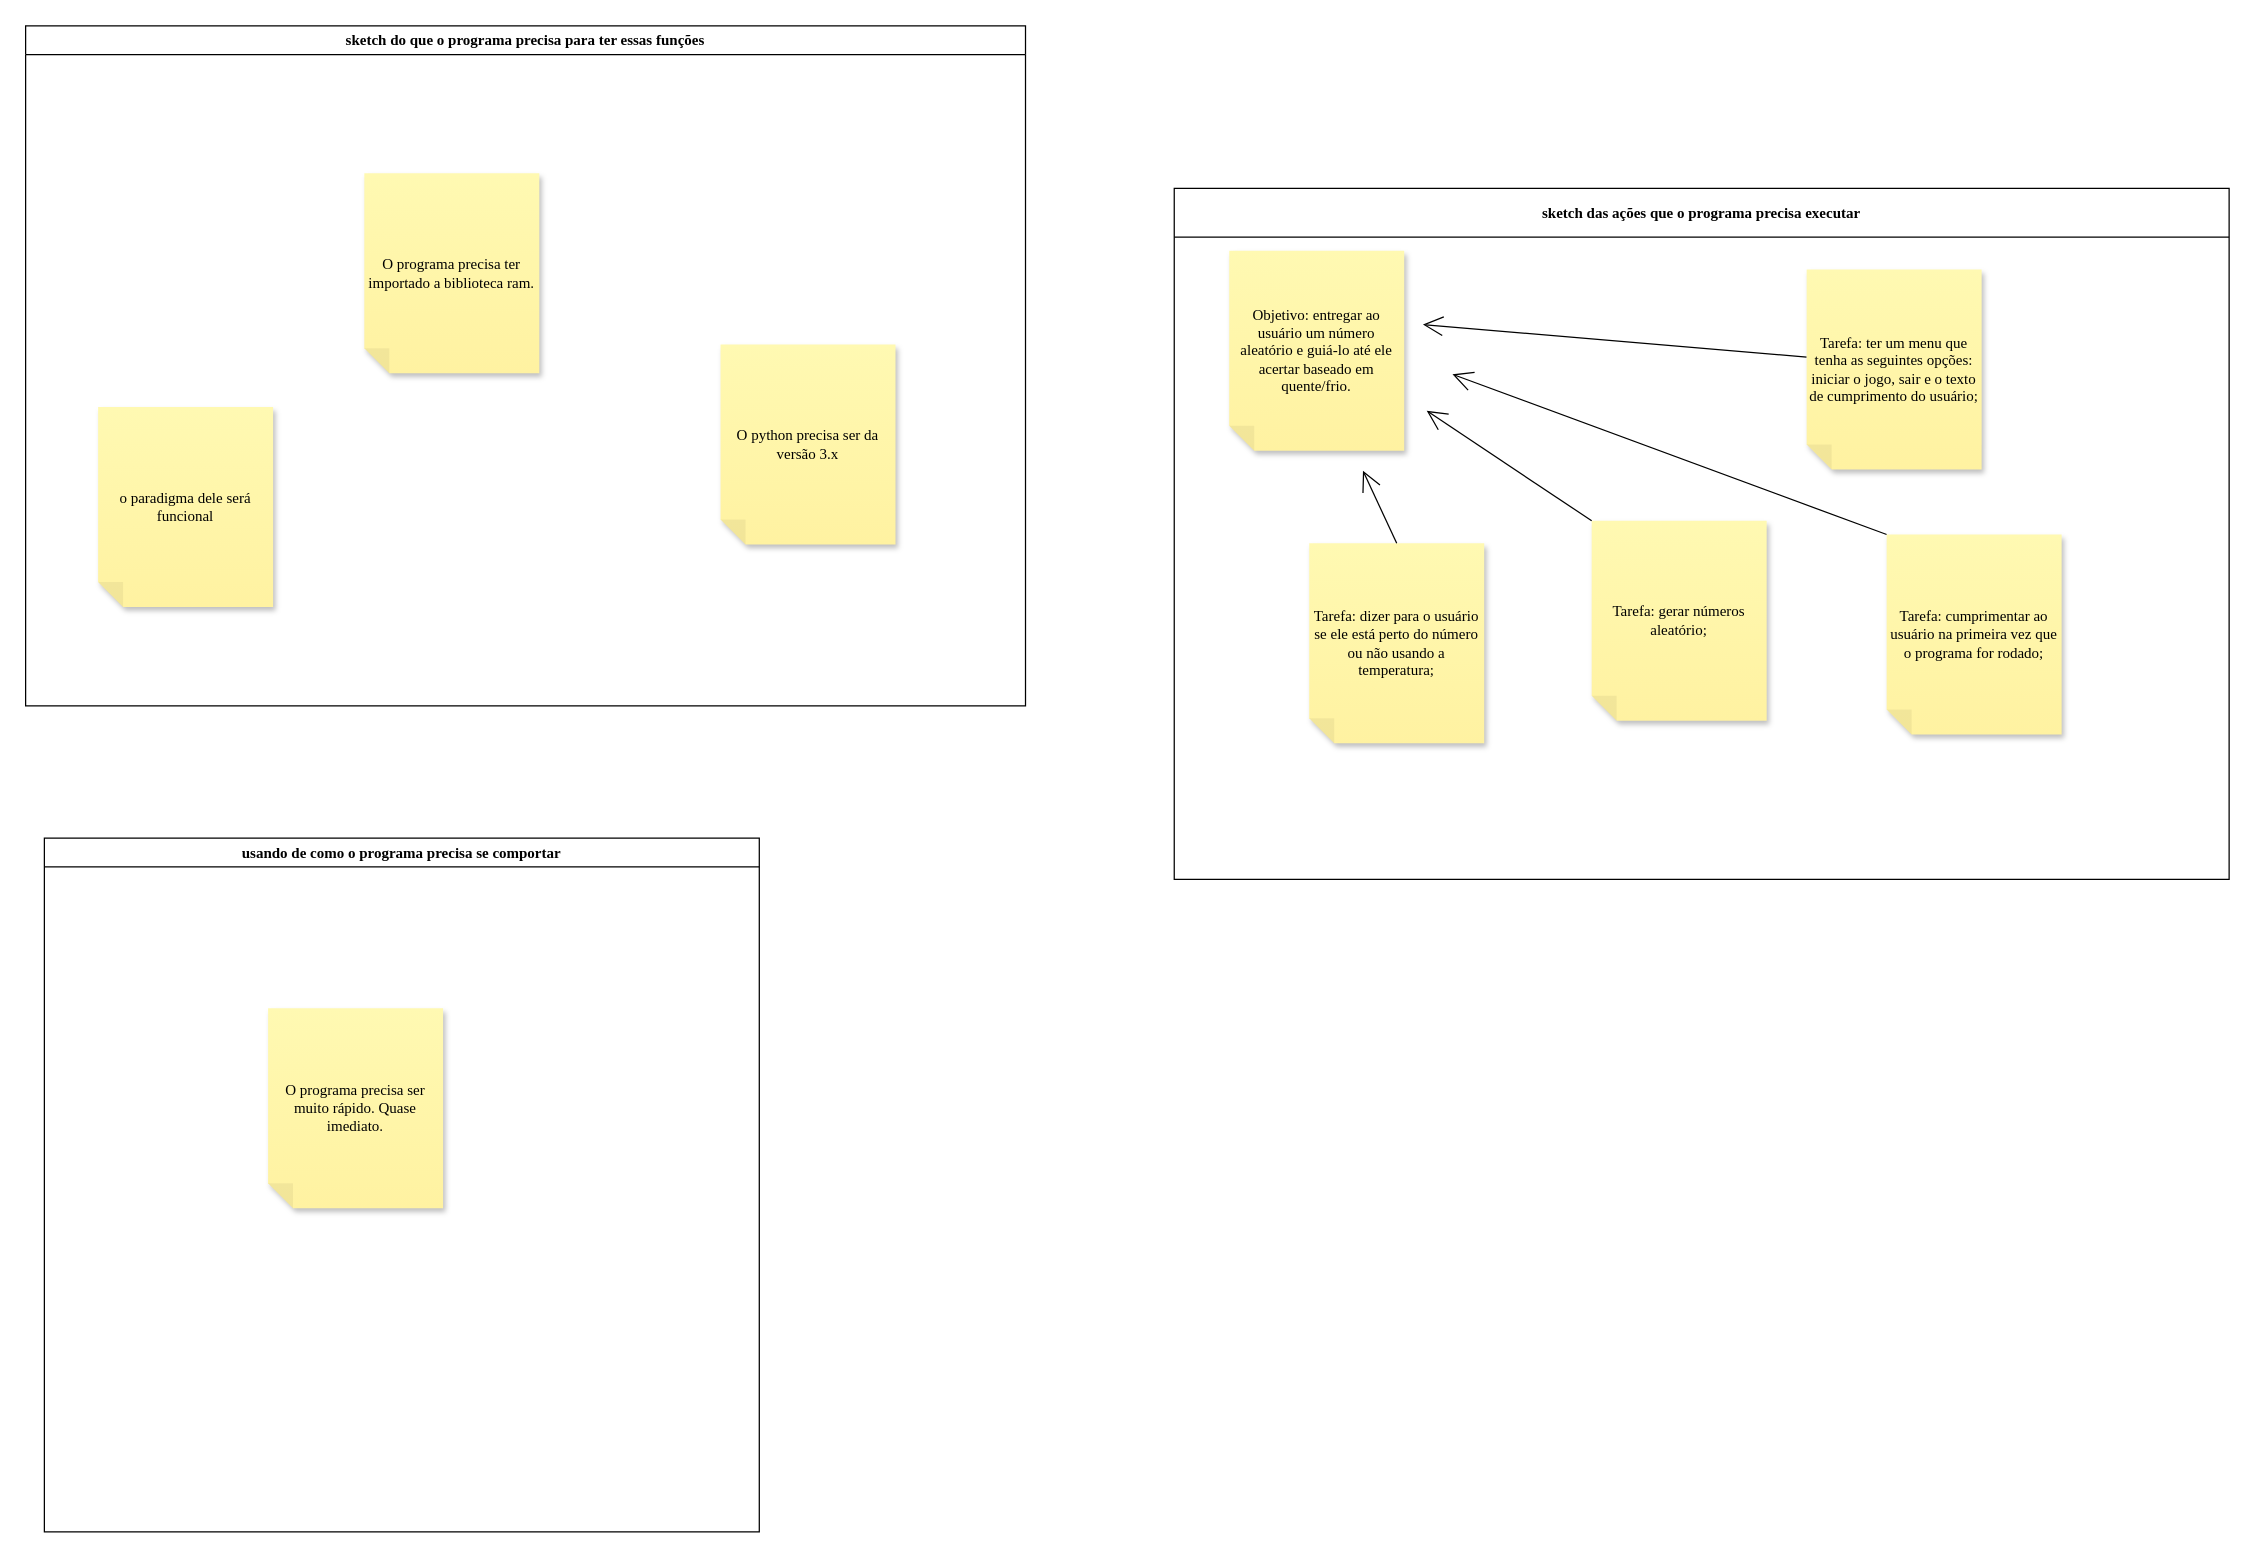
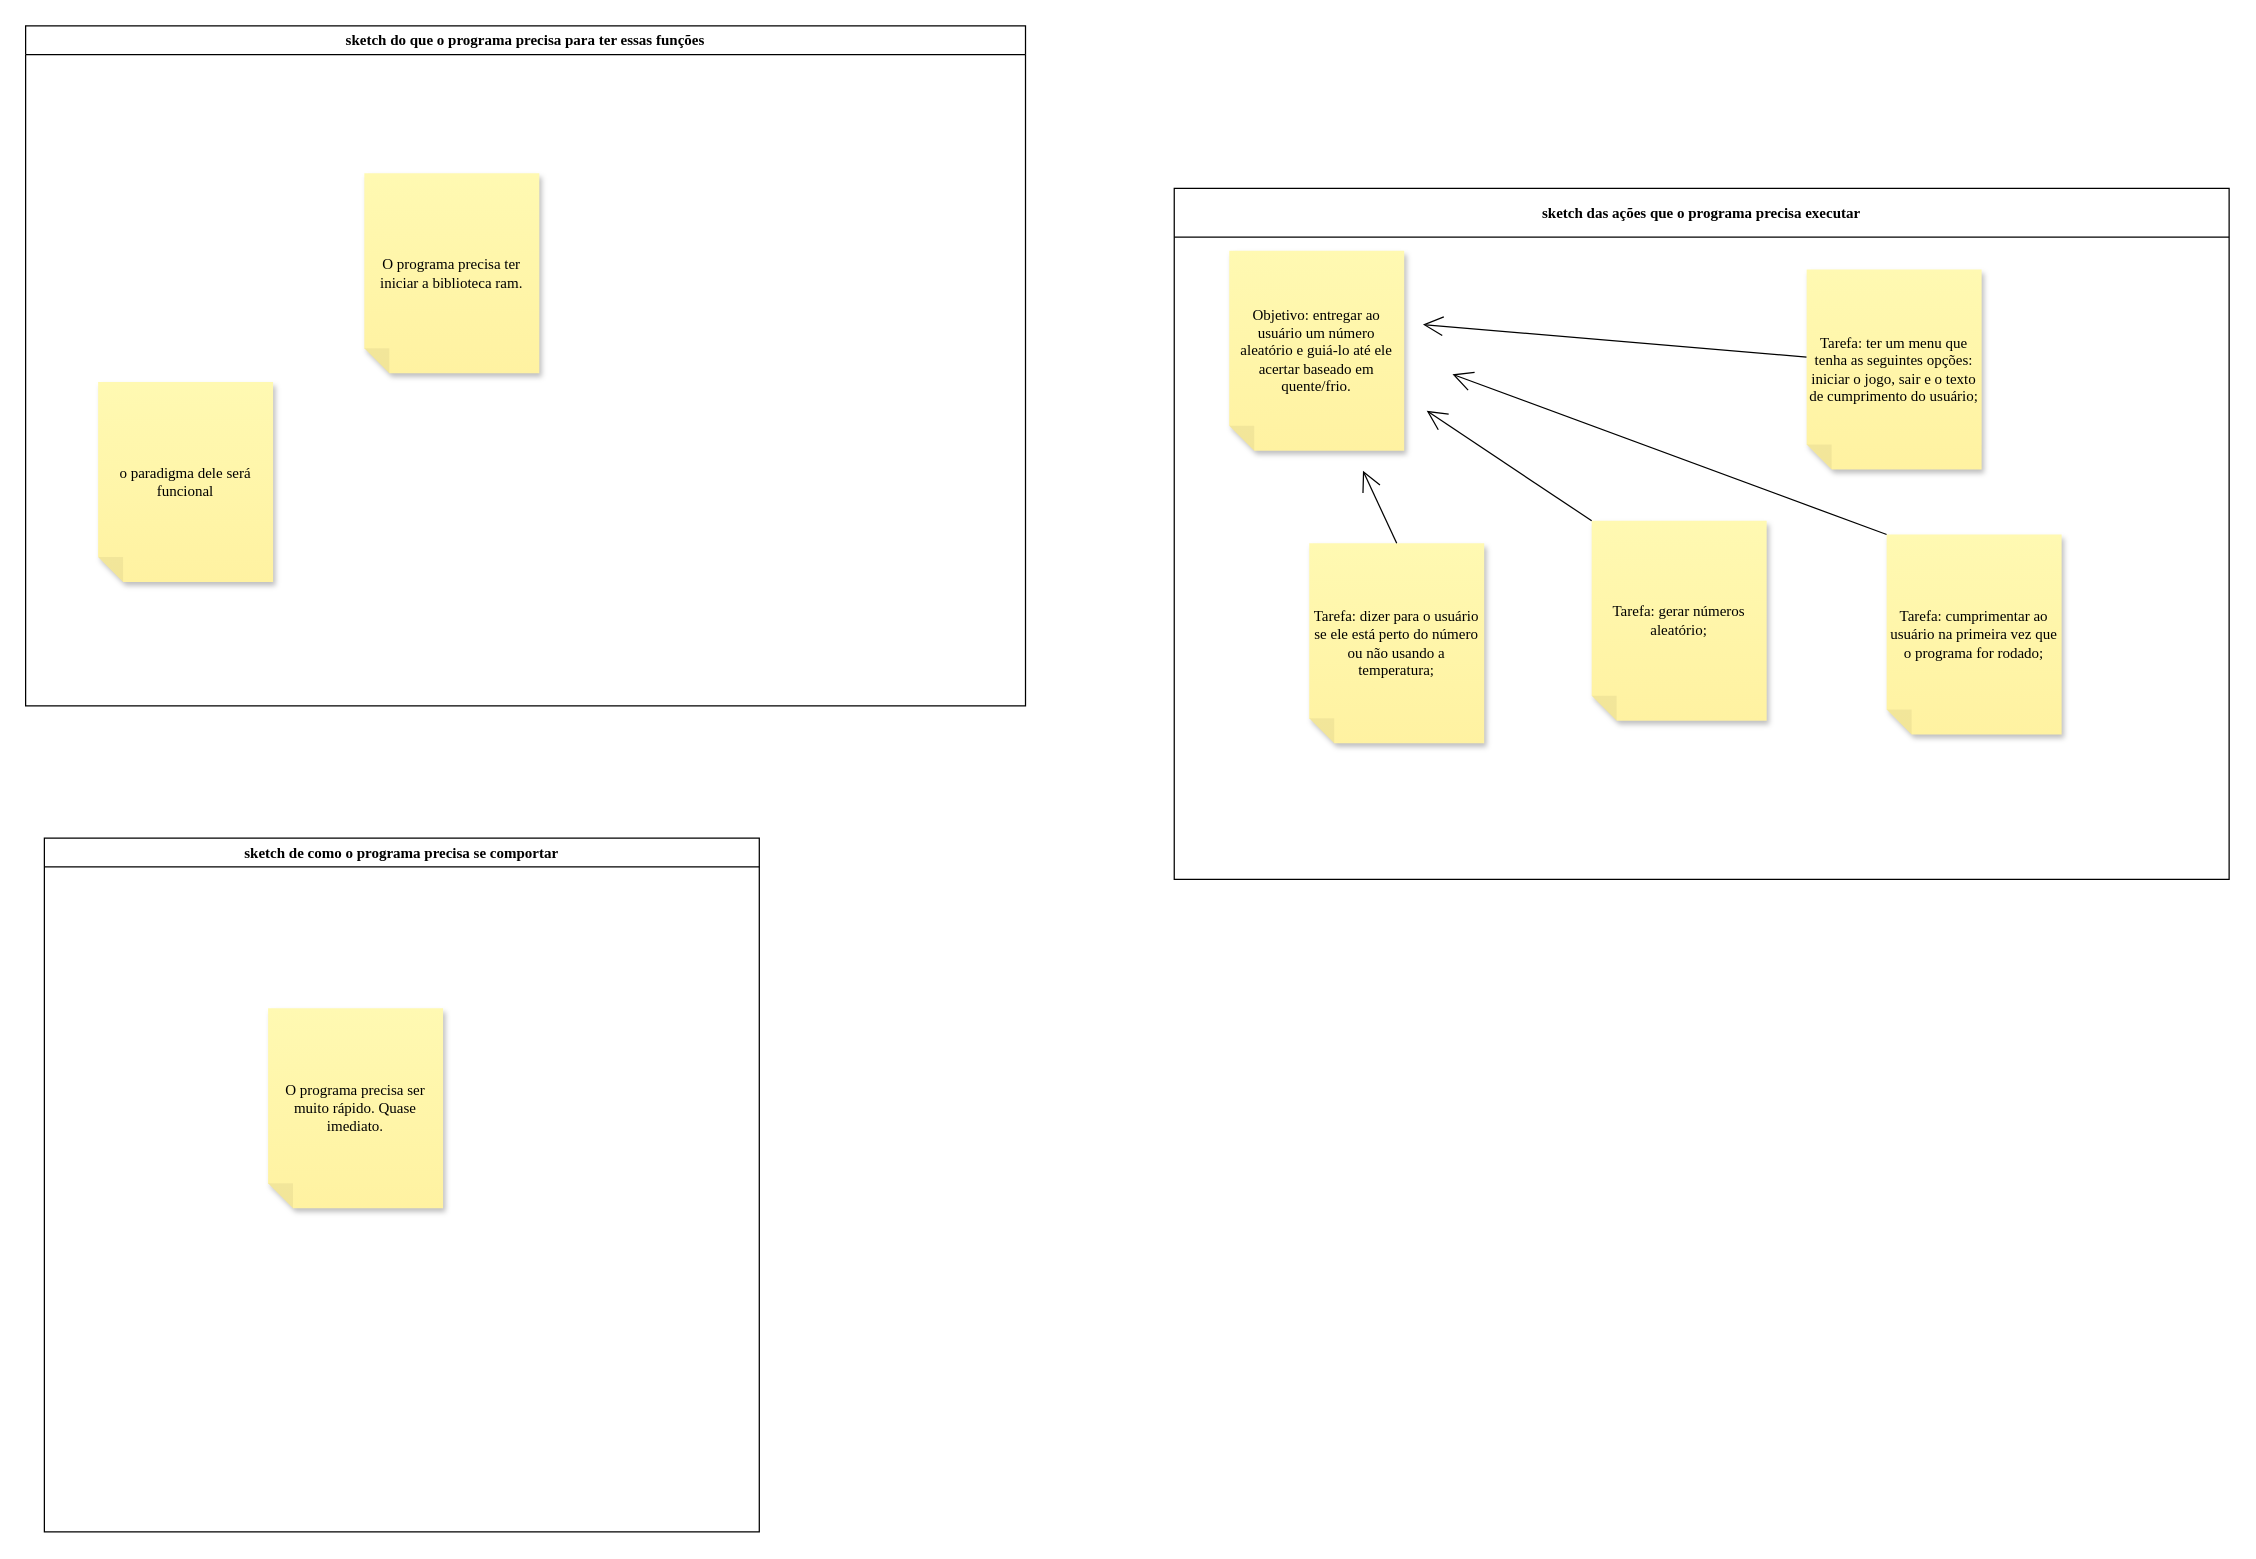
- <mxCell id="16" value="O programa precisa ter importado a biblioteca ram." style="shape=note;whiteSpace=wrap;html=1;backgroundOutline=1;fontColor=#000000;darkOpacity=0.05;fillColor=#FFF9B2;strokeColor=none;fillStyle=solid;direction=west;gradientDirection=north;gradientColor=#FFF2A1;shadow=1;size=20;pointerEvents=1;fontFamily=Architects Daughter;fontSource=https%3A%2F%2Ffonts.googleapis.com%2Fcss%3Ffamily%3DArchitects%2BDaughter;" parent="14" vertex="1"><mxGeometry x="271.0" y="118" width="140" height="160" as="geometry" /></mxCell>
+ <mxCell id="16" value="O programa precisa ter iniciar a biblioteca ram." style="shape=note;whiteSpace=wrap;html=1;backgroundOutline=1;fontColor=#000000;darkOpacity=0.05;fillColor=#FFF9B2;strokeColor=none;fillStyle=solid;direction=west;gradientDirection=north;gradientColor=#FFF2A1;shadow=1;size=20;pointerEvents=1;fontFamily=Architects Daughter;fontSource=https%3A%2F%2Ffonts.googleapis.com%2Fcss%3Ffamily%3DArchitects%2BDaughter;" parent="14" vertex="1"><mxGeometry x="271.0" y="118" width="140" height="160" as="geometry" /></mxCell>
- <mxCell id="17" value="O python precisa ser da versão 3.x" style="shape=note;whiteSpace=wrap;html=1;backgroundOutline=1;fontColor=#000000;darkOpacity=0.05;fillColor=#FFF9B2;strokeColor=none;fillStyle=solid;direction=west;gradientDirection=north;gradientColor=#FFF2A1;shadow=1;size=20;pointerEvents=1;fontFamily=Architects Daughter;fontSource=https%3A%2F%2Ffonts.googleapis.com%2Fcss%3Ffamily%3DArchitects%2BDaughter;" parent="14" vertex="1"><mxGeometry x="555.997" y="255" width="140" height="160" as="geometry" /></mxCell>
- <mxCell id="15" value="o paradigma dele será funcional" style="shape=note;whiteSpace=wrap;html=1;backgroundOutline=1;fontColor=#000000;darkOpacity=0.05;fillColor=#FFF9B2;strokeColor=none;fillStyle=solid;direction=west;gradientDirection=north;gradientColor=#FFF2A1;shadow=1;size=20;pointerEvents=1;fontFamily=Architects Daughter;fontSource=https%3A%2F%2Ffonts.googleapis.com%2Fcss%3Ffamily%3DArchitects%2BDaughter;" parent="14" vertex="1"><mxGeometry x="58" y="305" width="140" height="160" as="geometry" /></mxCell>
+ <mxCell id="15" value="o paradigma dele será funcional" style="shape=note;whiteSpace=wrap;html=1;backgroundOutline=1;fontColor=#000000;darkOpacity=0.05;fillColor=#FFF9B2;strokeColor=none;fillStyle=solid;direction=west;gradientDirection=north;gradientColor=#FFF2A1;shadow=1;size=20;pointerEvents=1;fontFamily=Architects Daughter;fontSource=https%3A%2F%2Ffonts.googleapis.com%2Fcss%3Ffamily%3DArchitects%2BDaughter;" parent="14" vertex="1"><mxGeometry x="58" y="285" width="140" height="160" as="geometry" /></mxCell>
- <mxCell id="12" value="usando de como o programa precisa se comportar" style="swimlane;whiteSpace=wrap;html=1;fontFamily=Architects Daughter;fontSource=https%3A%2F%2Ffonts.googleapis.com%2Fcss%3Ffamily%3DArchitects%2BDaughter;" parent="1" vertex="1"><mxGeometry x="35" y="670" width="572" height="555" as="geometry" /></mxCell>
+ <mxCell id="12" value="sketch de como o programa precisa se comportar" style="swimlane;whiteSpace=wrap;html=1;fontFamily=Architects Daughter;fontSource=https%3A%2F%2Ffonts.googleapis.com%2Fcss%3Ffamily%3DArchitects%2BDaughter;" parent="1" vertex="1"><mxGeometry x="35" y="670" width="572" height="555" as="geometry" /></mxCell>
